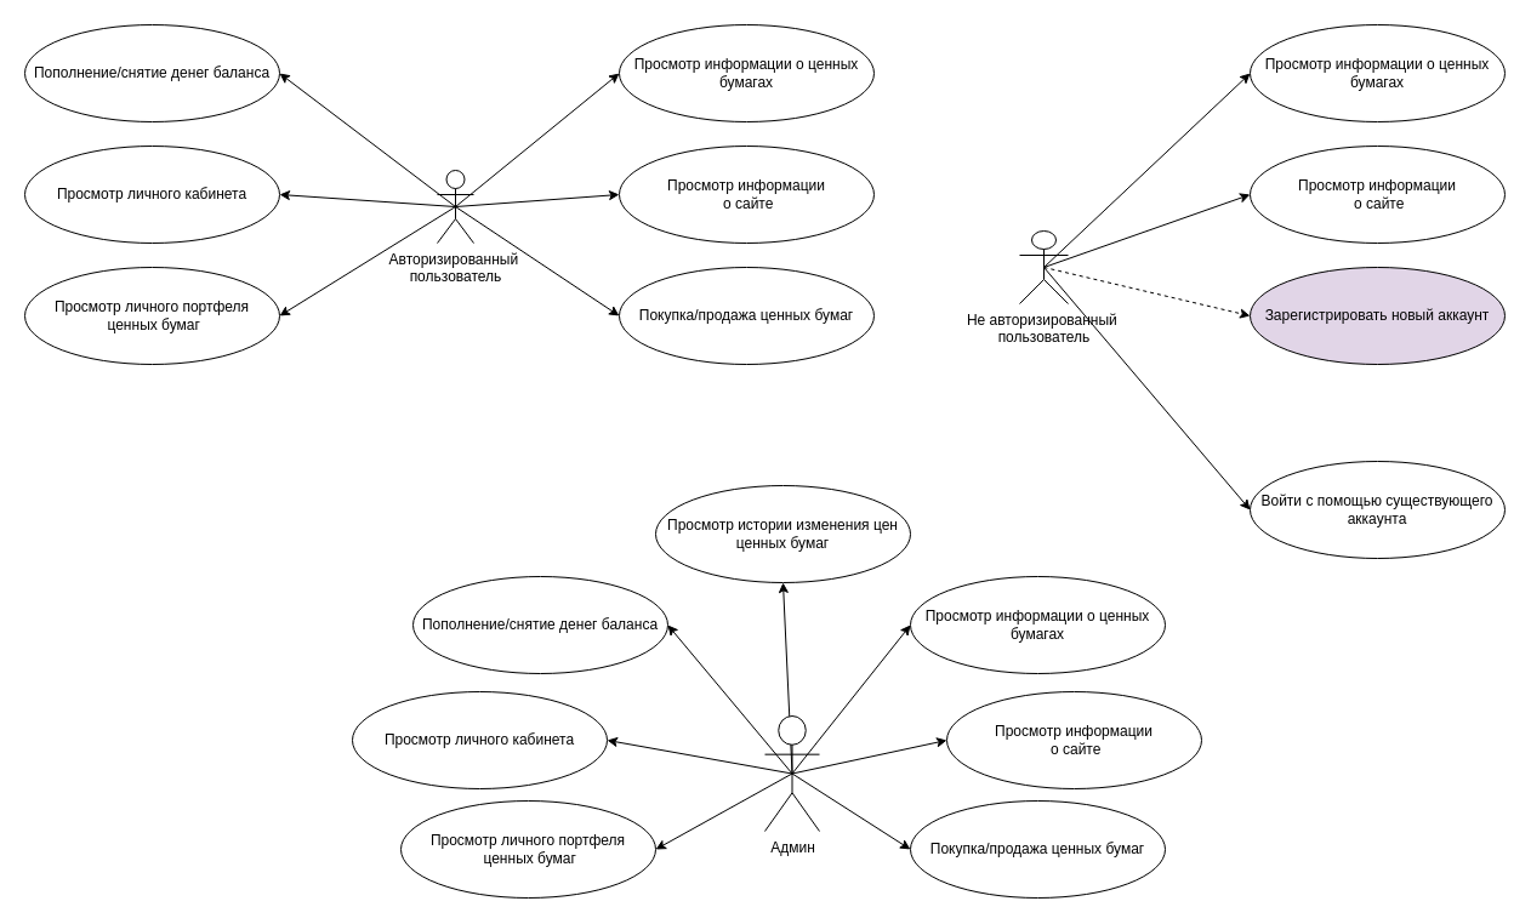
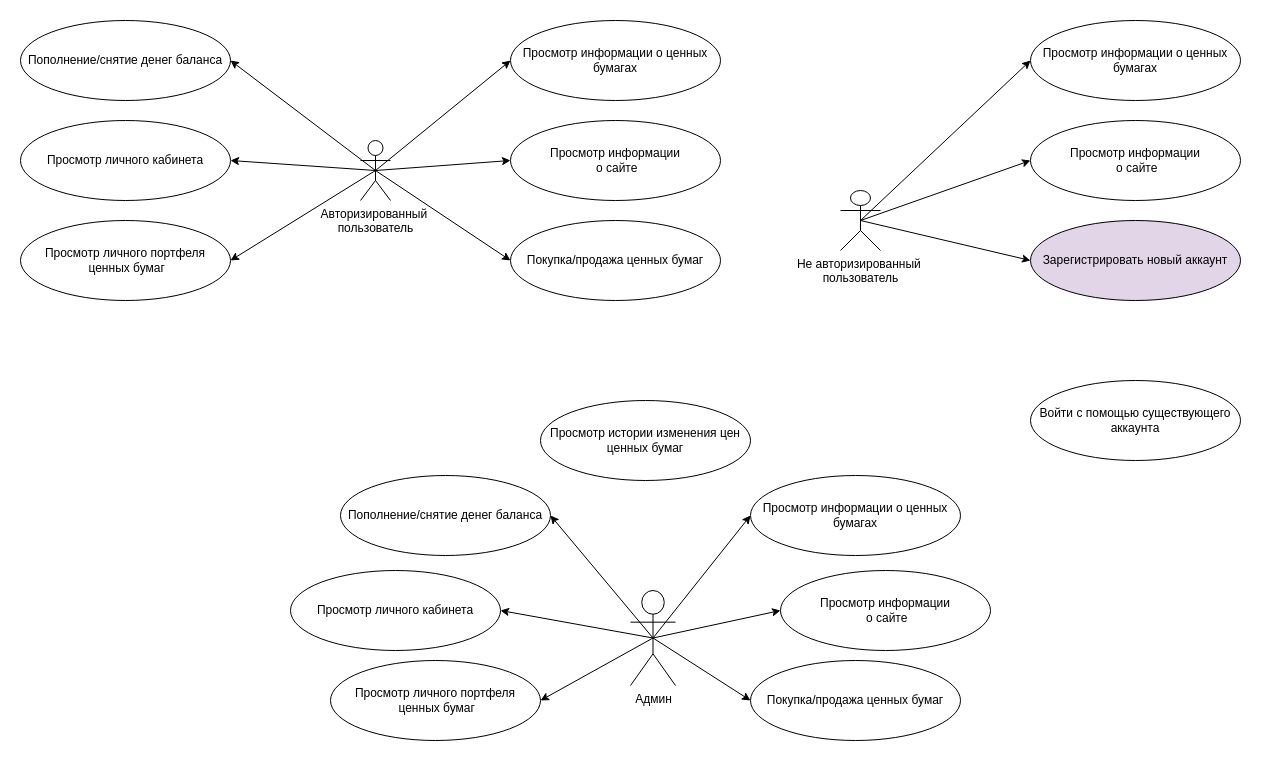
- <mxCell id="4" style="edgeStyle=none;rounded=0;orthogonalLoop=1;jettySize=auto;html=1;exitX=0.5;exitY=0.5;exitDx=0;exitDy=0;exitPerimeter=0;entryX=0;entryY=0.5;entryDx=0;entryDy=0;dashed=1;" edge="1" parent="1" source="6" target="8"><mxGeometry relative="1" as="geometry" /></mxCell>
+ <mxCell id="4" style="edgeStyle=none;rounded=0;orthogonalLoop=1;jettySize=auto;html=1;exitX=0.5;exitY=0.5;exitDx=0;exitDy=0;exitPerimeter=0;entryX=0;entryY=0.5;entryDx=0;entryDy=0;" edge="1" parent="1" source="6" target="8"><mxGeometry relative="1" as="geometry" /></mxCell>
- <mxCell id="5" style="edgeStyle=none;rounded=0;orthogonalLoop=1;jettySize=auto;html=1;exitX=0.5;exitY=0.5;exitDx=0;exitDy=0;exitPerimeter=0;entryX=0;entryY=0.5;entryDx=0;entryDy=0;" edge="1" parent="1" source="6" target="10"><mxGeometry relative="1" as="geometry" /></mxCell>
- <mxCell id="30" style="edgeStyle=none;rounded=0;orthogonalLoop=1;jettySize=auto;html=1;exitX=0.5;exitY=0.5;exitDx=0;exitDy=0;exitPerimeter=0;entryX=0.5;entryY=1;entryDx=0;entryDy=0;" edge="1" parent="1" source="31" target="38"><mxGeometry relative="1" as="geometry" /></mxCell>
